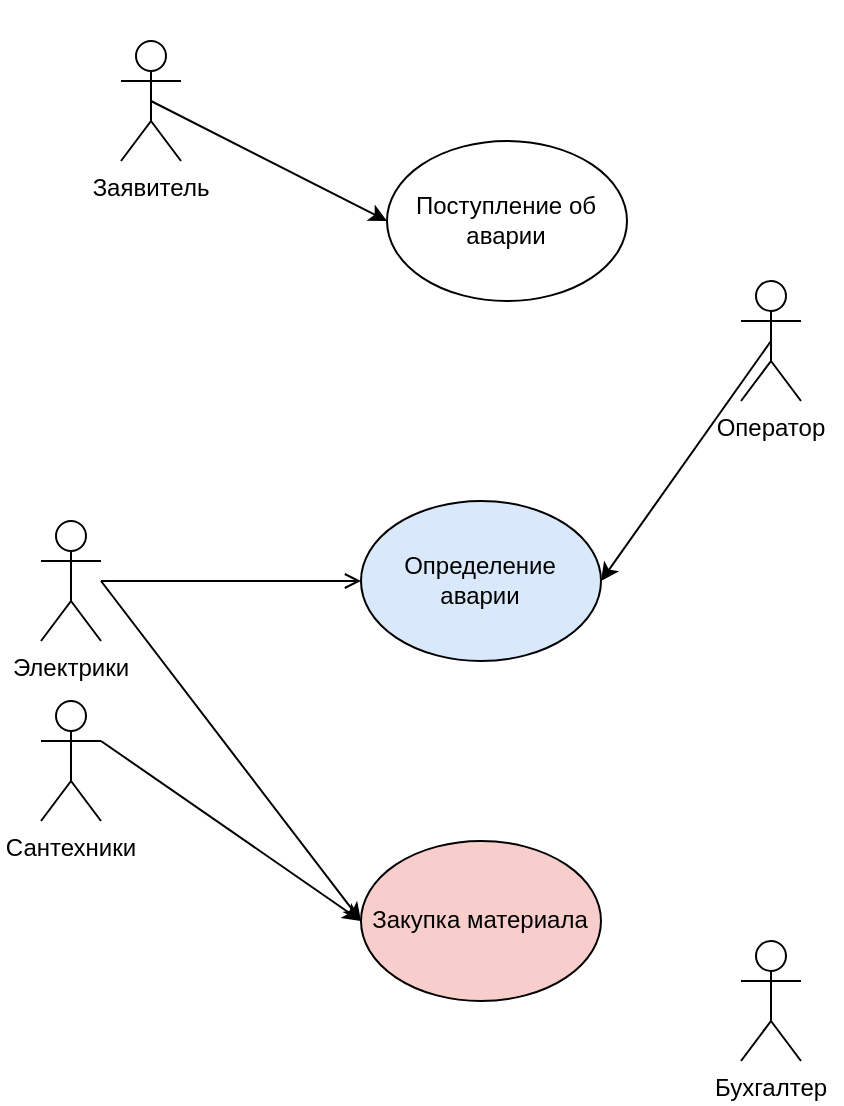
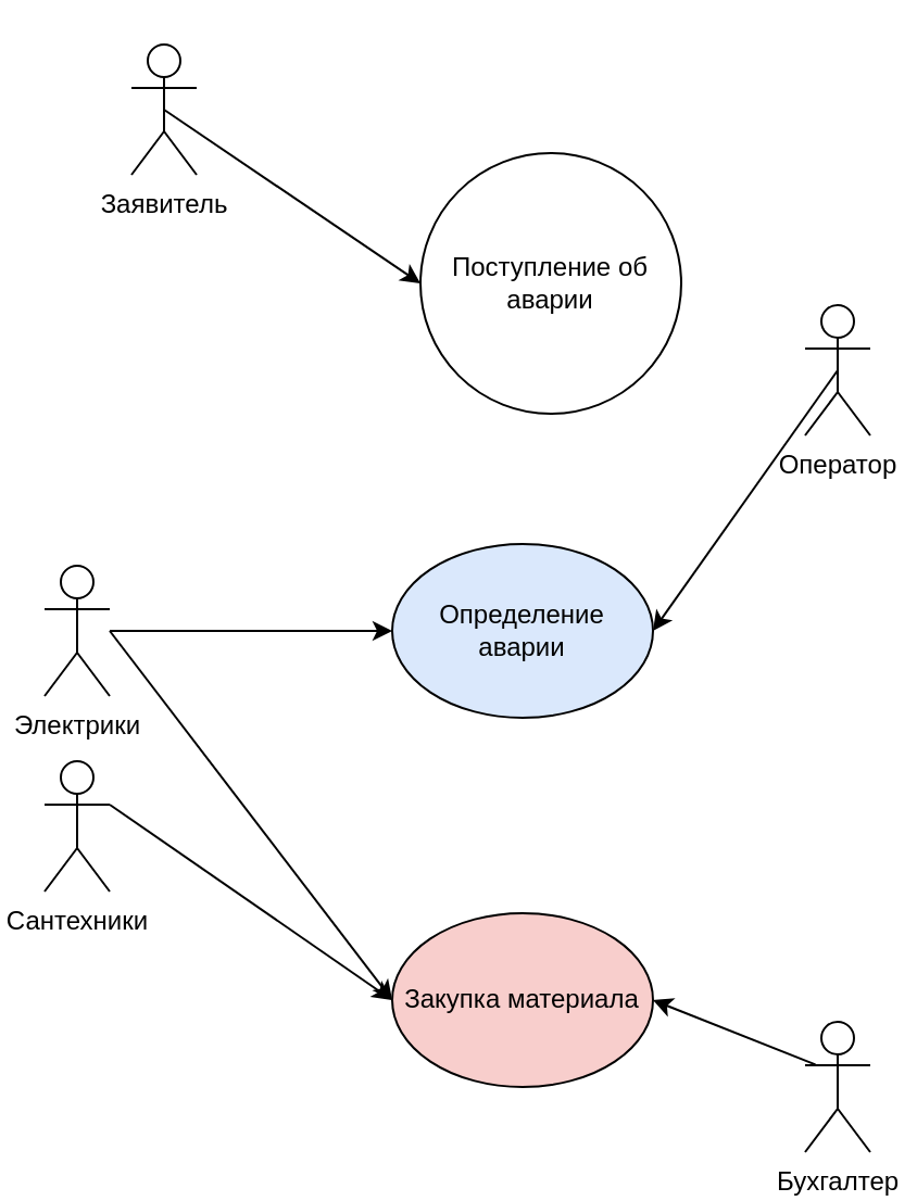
- <mxCell id="3" value="Поступление об аварии" style="ellipse;whiteSpace=wrap;html=1;" vertex="1" parent="1"><mxGeometry x="193" y="70" width="120" height="80" as="geometry" /></mxCell>
+ <mxCell id="3" value="Поступление об аварии" style="ellipse;whiteSpace=wrap;html=1;" vertex="1" parent="1"><mxGeometry x="193" y="70" width="120" height="120" as="geometry" /></mxCell>
- <mxCell id="10" value="" style="endArrow=open;html=1;rounded=0;entryX=0;entryY=0.5;entryDx=0;entryDy=0;" edge="1" parent="1" source="8" target="5"><mxGeometry width="50" height="50" relative="1" as="geometry"><mxPoint x="230" y="290" as="sourcePoint" /><mxPoint x="280" y="240" as="targetPoint" /></mxGeometry></mxCell>
+ <mxCell id="10" value="" style="endArrow=classic;html=1;rounded=0;entryX=0;entryY=0.5;entryDx=0;entryDy=0;" edge="1" parent="1" source="8" target="5"><mxGeometry width="50" height="50" relative="1" as="geometry"><mxPoint x="230" y="290" as="sourcePoint" /><mxPoint x="280" y="240" as="targetPoint" /></mxGeometry></mxCell>
+ <mxCell id="14" value="" style="endArrow=classic;html=1;rounded=0;entryX=1;entryY=0.5;entryDx=0;entryDy=0;exitX=0.159;exitY=0.328;exitDx=0;exitDy=0;exitPerimeter=0;" edge="1" parent="1" source="13" target="11"><mxGeometry width="50" height="50" relative="1" as="geometry"><mxPoint x="230" y="430" as="sourcePoint" /><mxPoint x="280" y="380" as="targetPoint" /></mxGeometry></mxCell>
